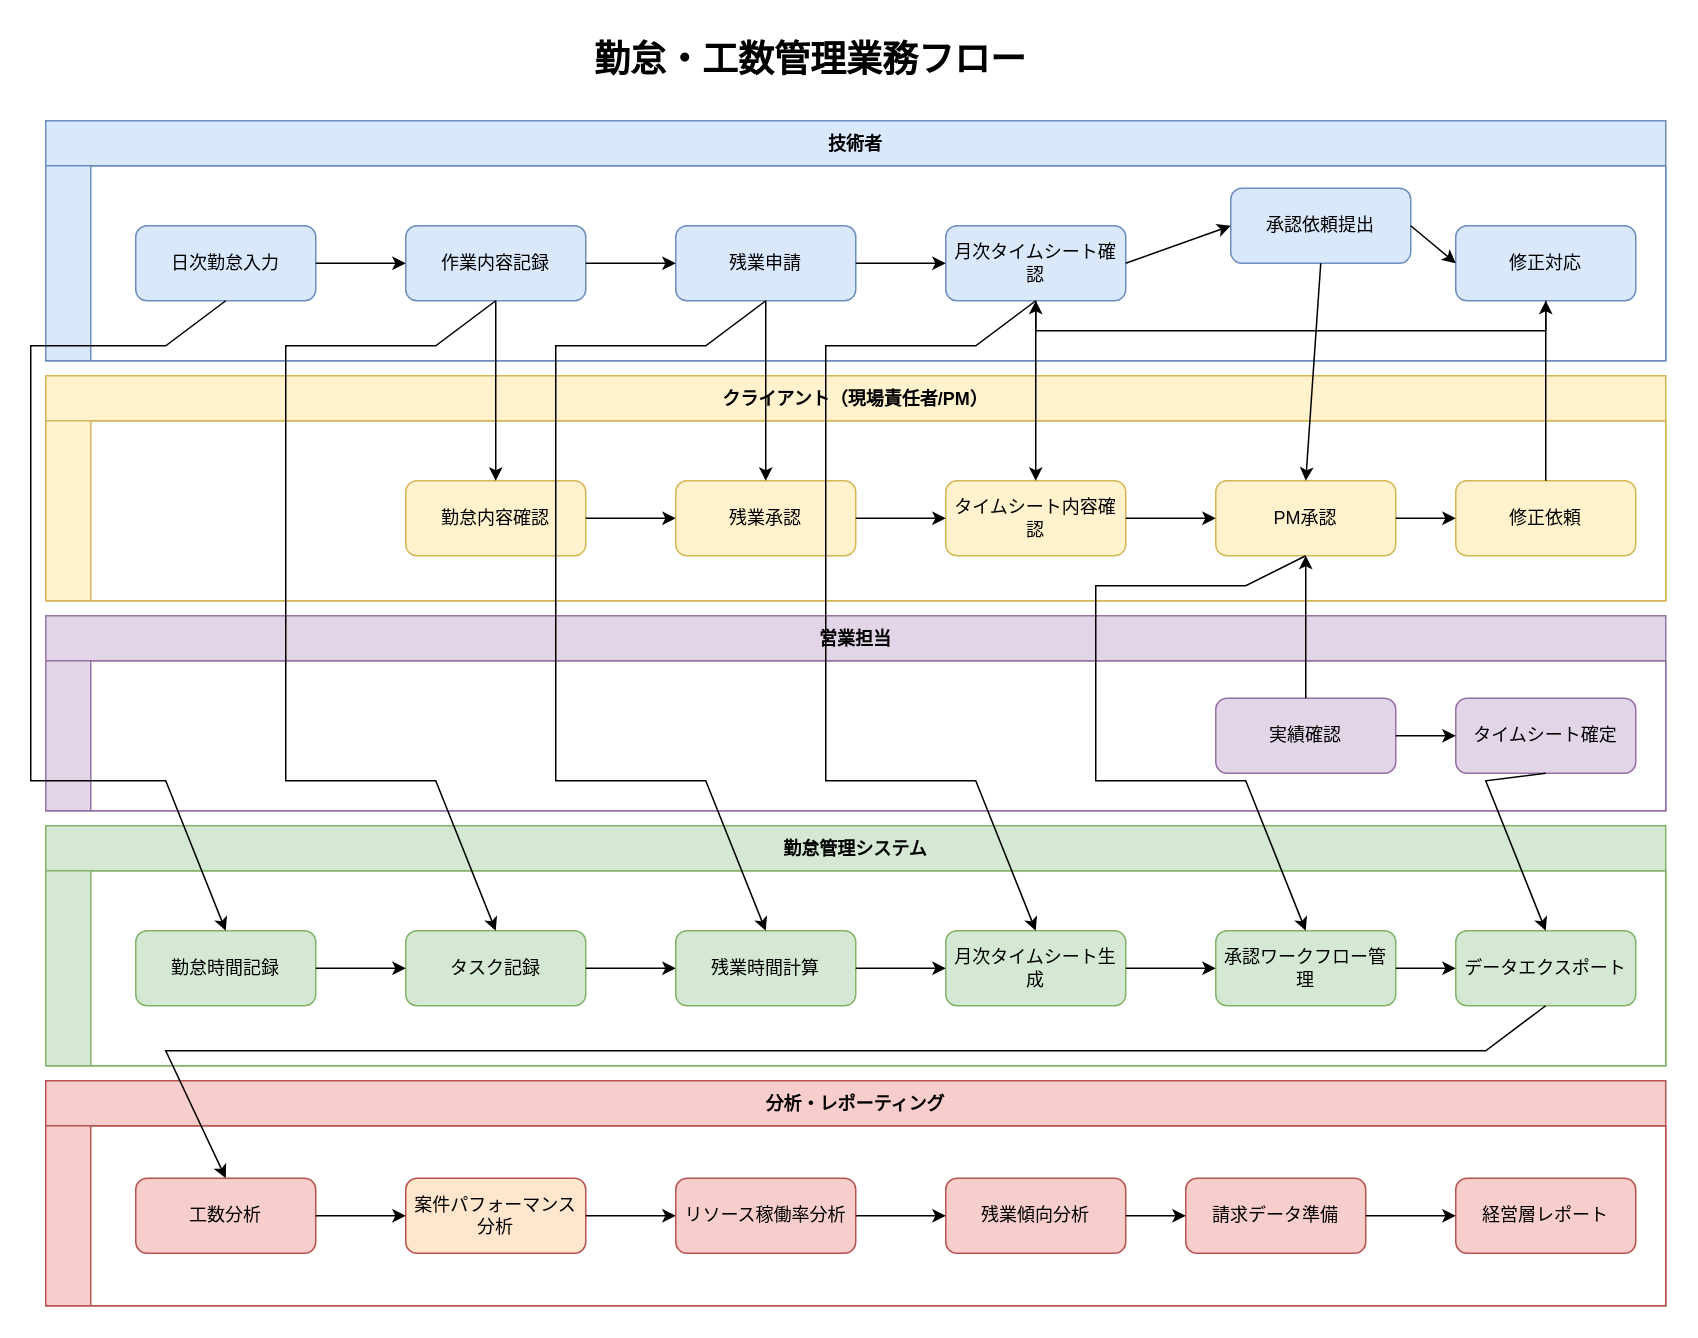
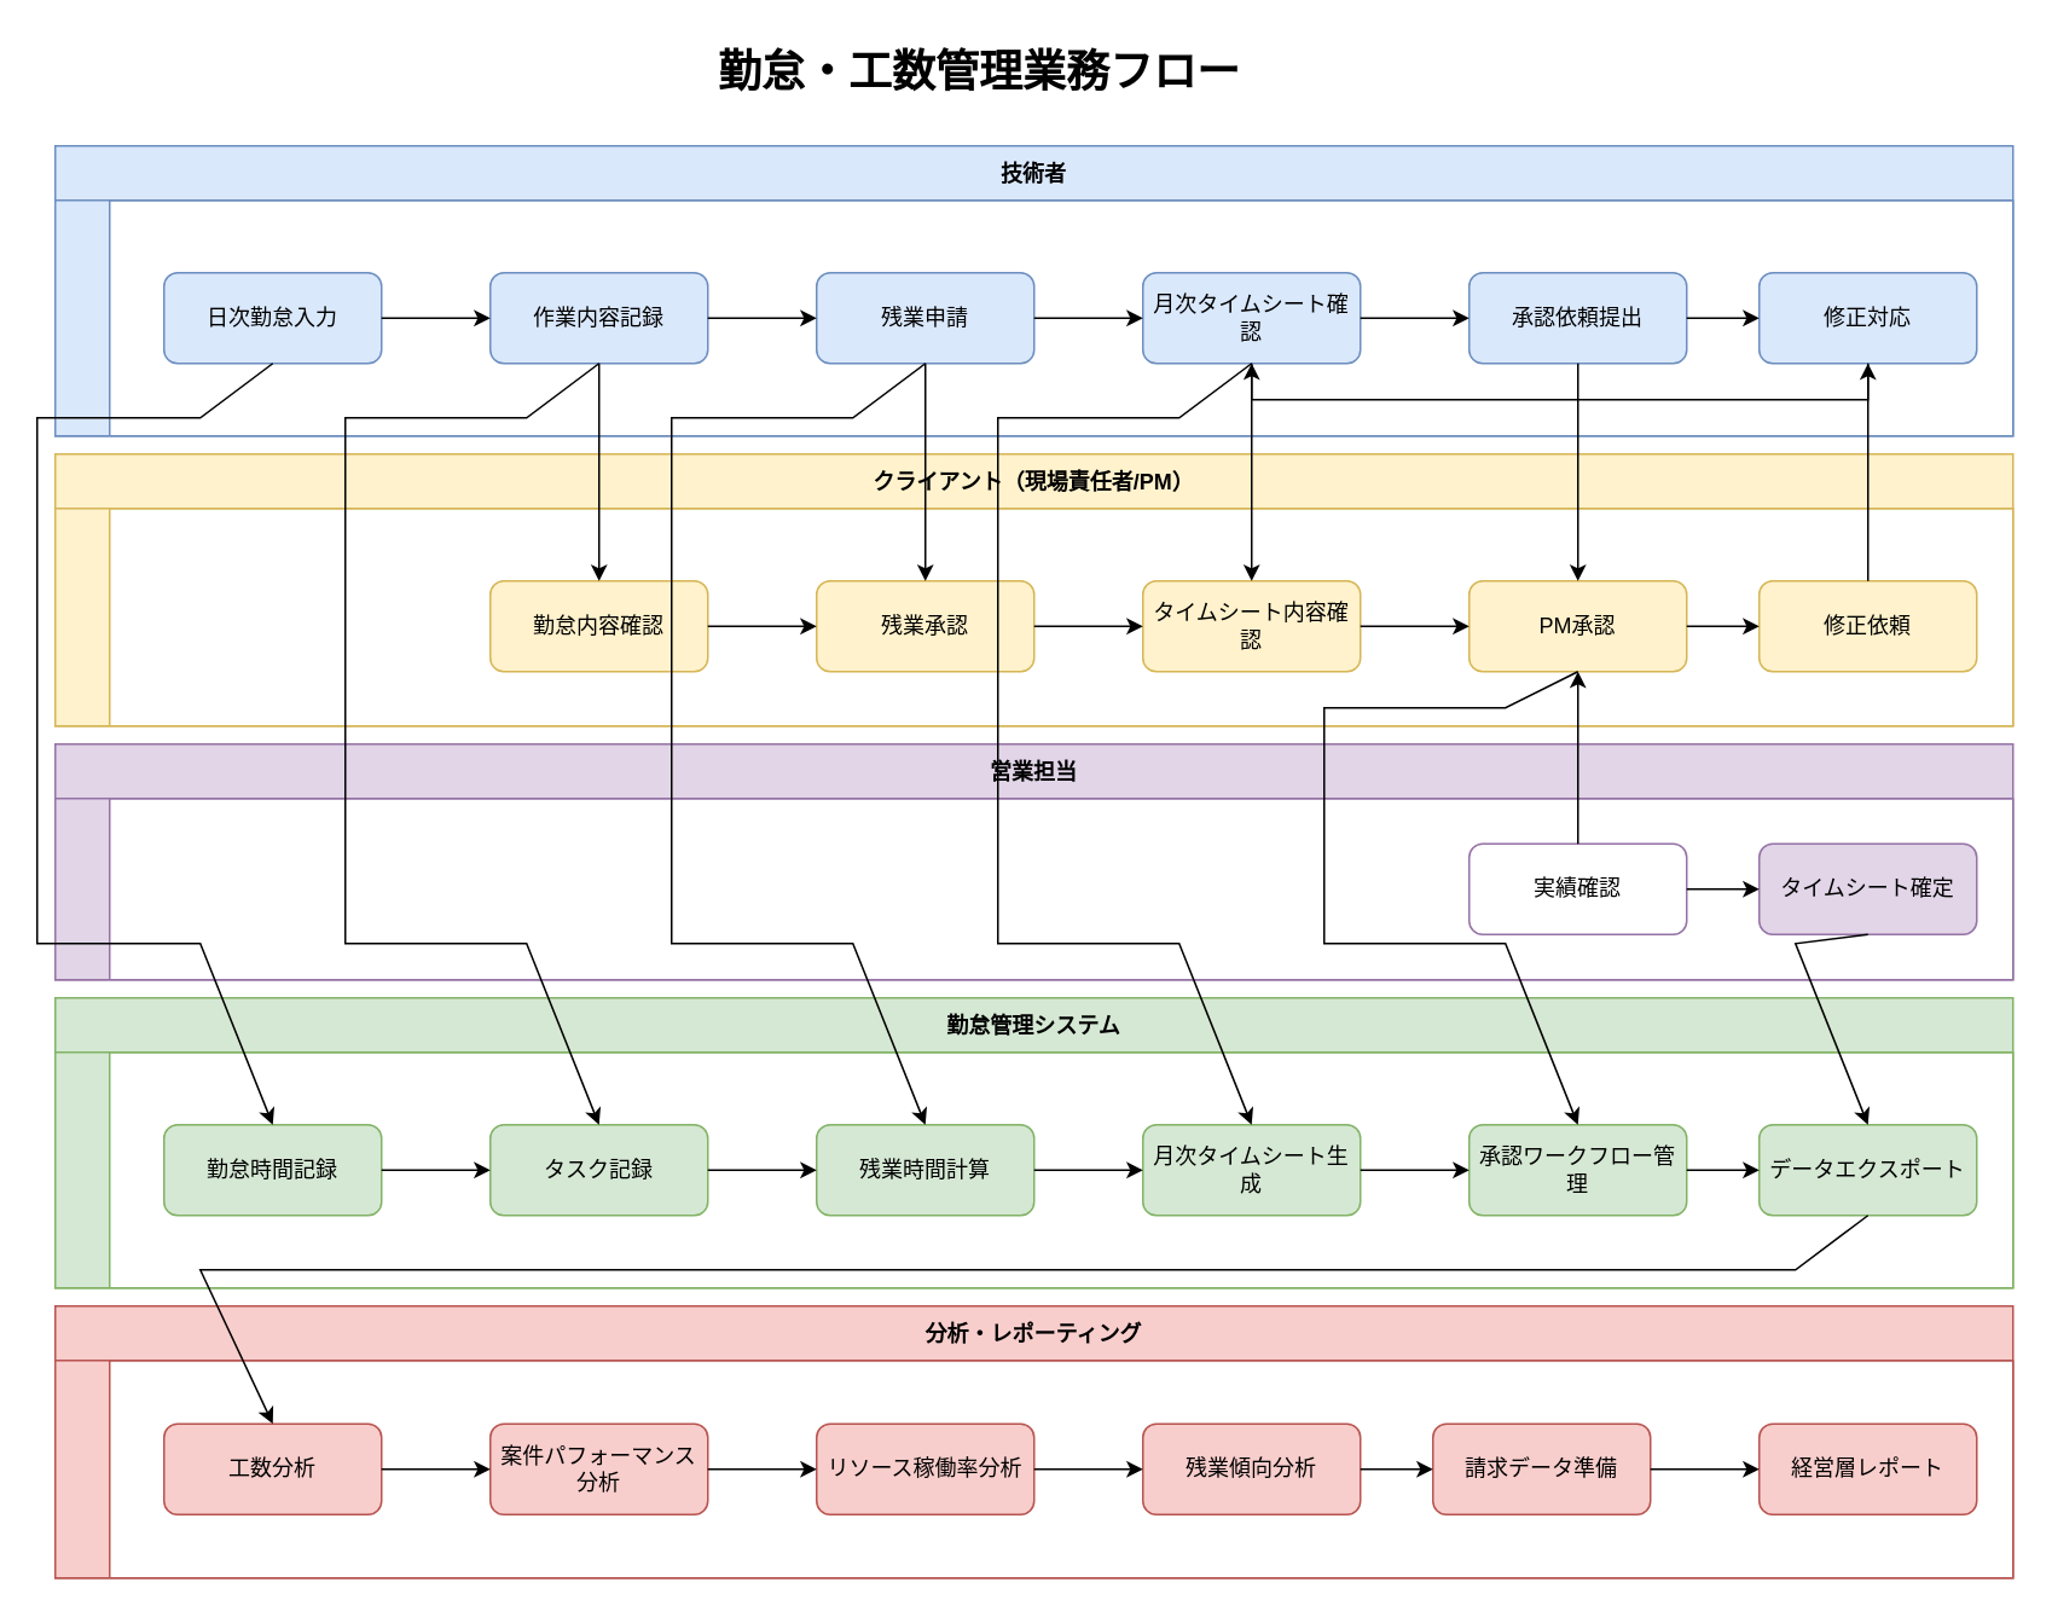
- <mxCell id="9" value="承認依頼提出" style="rounded=1;whiteSpace=wrap;html=1;fillColor=#dae8fc;strokeColor=#6c8ebf;" vertex="1" parent="4"><mxGeometry x="790" y="15" width="120" height="50" as="geometry" /></mxCell>
+ <mxCell id="9" value="承認依頼提出" style="rounded=1;whiteSpace=wrap;html=1;fillColor=#dae8fc;strokeColor=#6c8ebf;" vertex="1" parent="4"><mxGeometry x="780" y="40" width="120" height="50" as="geometry" /></mxCell>
- <mxCell id="35" value="実績確認" style="rounded=1;whiteSpace=wrap;html=1;fillColor=#e1d5e7;strokeColor=#9673a6;" vertex="1" parent="34"><mxGeometry x="780" y="25" width="120" height="50" as="geometry" /></mxCell>
+ <mxCell id="35" value="実績確認" style="rounded=1;whiteSpace=wrap;html=1;fillColor=#ffffff;strokeColor=#9673a6;" vertex="1" parent="34"><mxGeometry x="780" y="25" width="120" height="50" as="geometry" /></mxCell>
- <mxCell id="61" value="案件パフォーマンス分析" style="rounded=1;whiteSpace=wrap;html=1;fillColor=#ffe6cc;strokeColor=#b85450;" vertex="1" parent="59"><mxGeometry x="240" y="35" width="120" height="50" as="geometry" /></mxCell>
+ <mxCell id="61" value="案件パフォーマンス分析" style="rounded=1;whiteSpace=wrap;html=1;fillColor=#f8cecc;strokeColor=#b85450;" vertex="1" parent="59"><mxGeometry x="240" y="35" width="120" height="50" as="geometry" /></mxCell>
